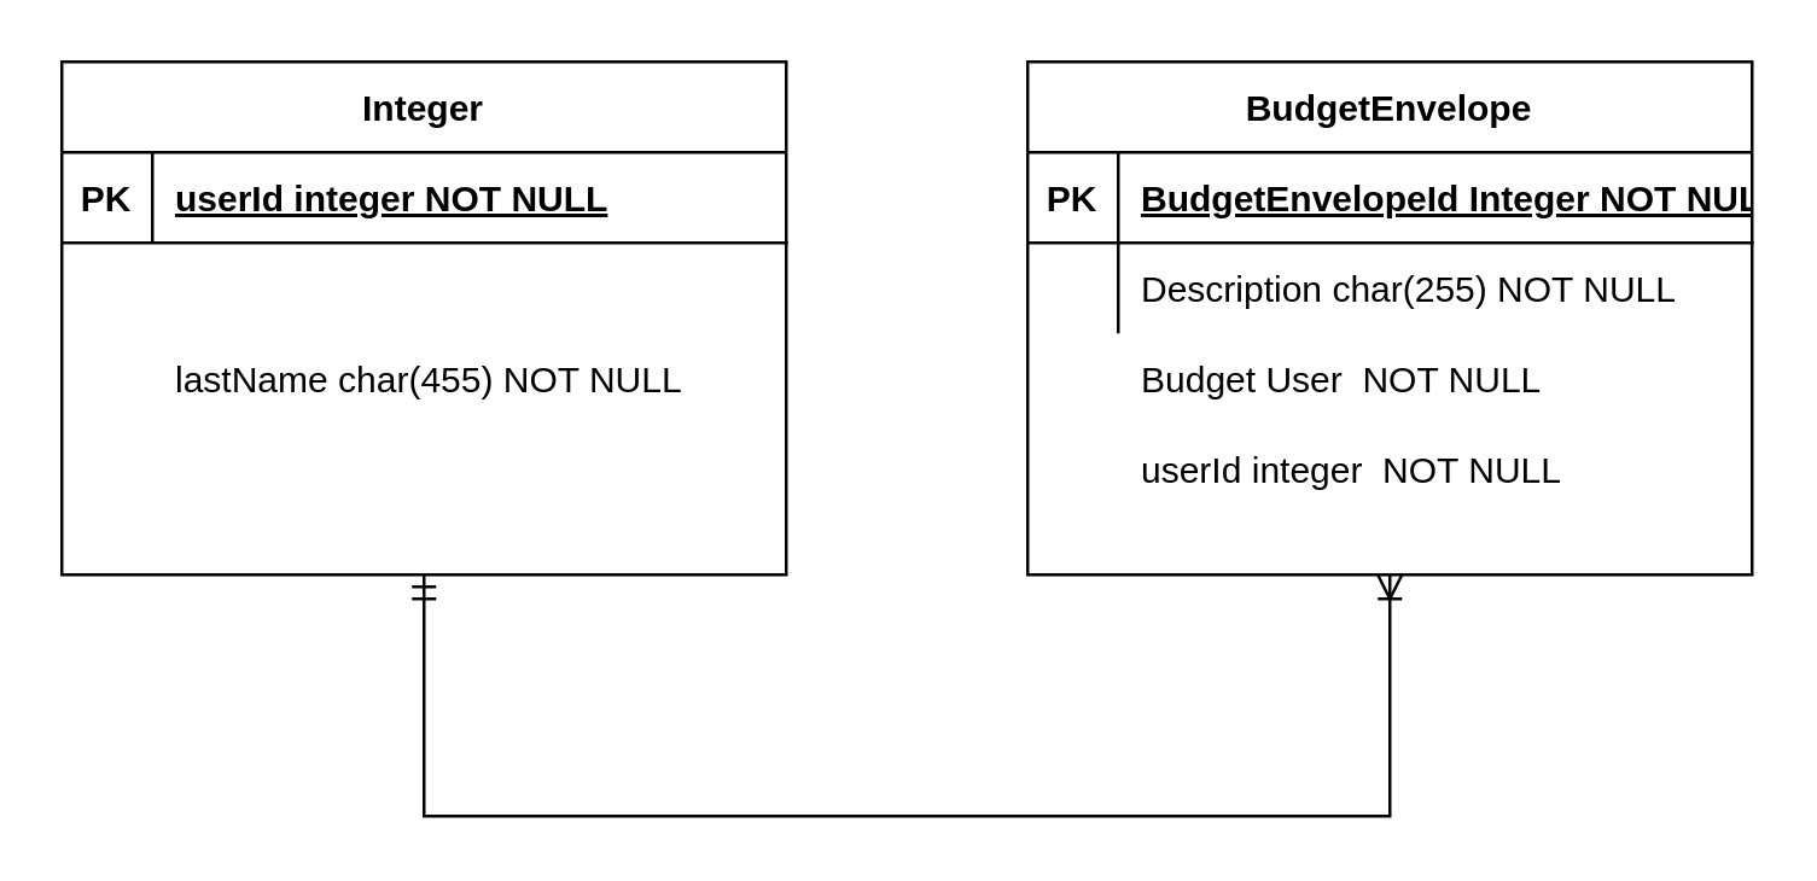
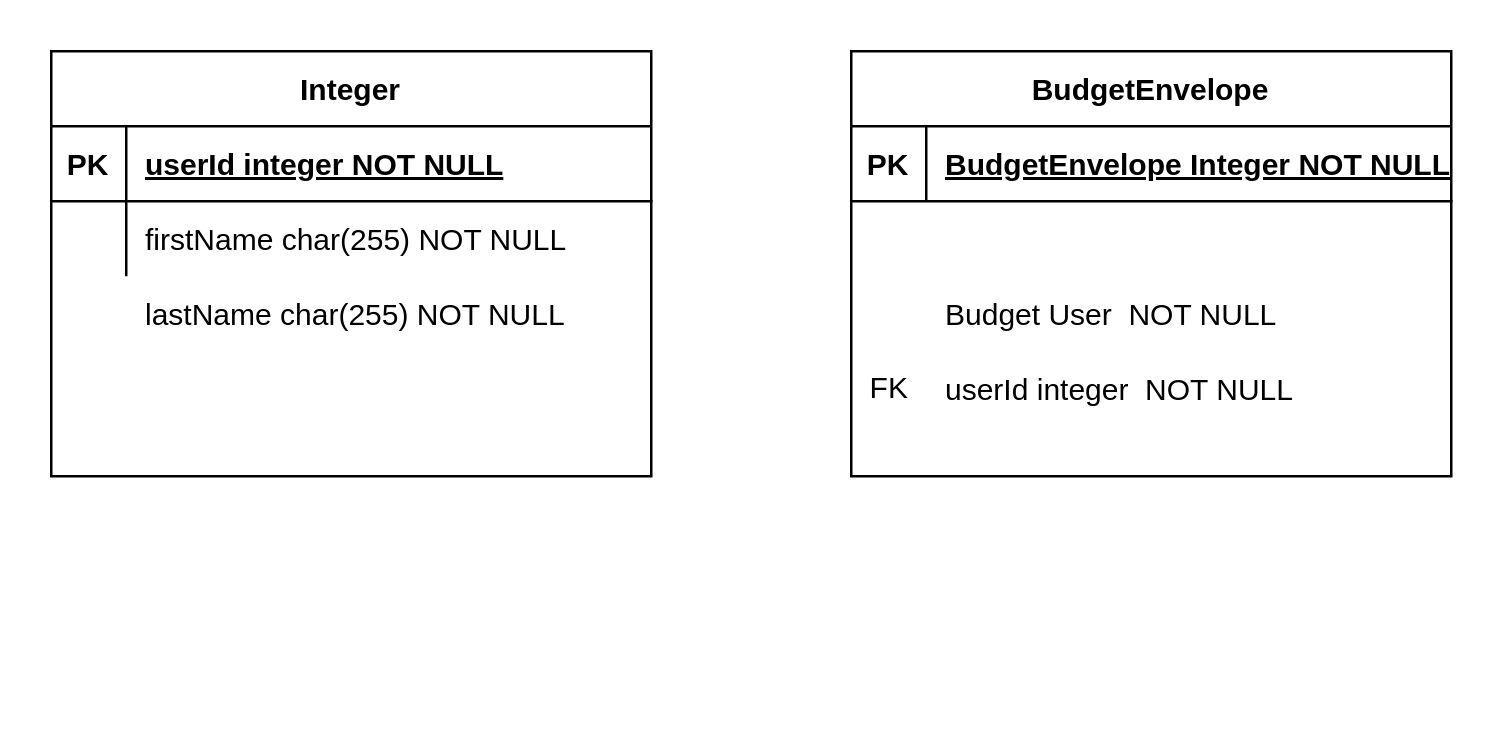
- <mxCell id="14" value="BudgetEnvelopeId Integer NOT NULL " style="shape=partialRectangle;overflow=hidden;connectable=0;fillColor=none;top=0;left=0;bottom=0;right=0;align=left;spacingLeft=6;fontStyle=5;" vertex="1" parent="12"><mxGeometry x="30" width="210" height="30" as="geometry" /></mxCell>
+ <mxCell id="14" value="BudgetEnvelope Integer NOT NULL " style="shape=partialRectangle;overflow=hidden;connectable=0;fillColor=none;top=0;left=0;bottom=0;right=0;align=left;spacingLeft=6;fontStyle=5;" vertex="1" parent="12"><mxGeometry x="30" width="210" height="30" as="geometry" /></mxCell>
+ <mxCell id="9" value="firstName char(255) NOT NULL" style="shape=partialRectangle;overflow=hidden;connectable=0;fillColor=none;top=0;left=0;bottom=0;right=0;align=left;spacingLeft=6;" parent="7" vertex="1"><mxGeometry x="30" width="210" height="30" as="geometry" /></mxCell>
- <mxCell id="17" value="Description char(255) NOT NULL" style="shape=partialRectangle;overflow=hidden;connectable=0;fillColor=none;top=0;left=0;bottom=0;right=0;align=left;spacingLeft=6;" vertex="1" parent="15"><mxGeometry x="30" width="210" height="30" as="geometry" /></mxCell>
- <mxCell id="10" value="lastName char(455) NOT NULL" style="shape=partialRectangle;overflow=hidden;connectable=0;fillColor=none;top=0;left=0;bottom=0;right=0;align=left;spacingLeft=6;" vertex="1" parent="1"><mxGeometry x="50" y="110" width="350" height="30" as="geometry" /></mxCell>
+ <mxCell id="10" value="lastName char(255) NOT NULL" style="shape=partialRectangle;overflow=hidden;connectable=0;fillColor=none;top=0;left=0;bottom=0;right=0;align=left;spacingLeft=6;" vertex="1" parent="1"><mxGeometry x="50" y="110" width="350" height="30" as="geometry" /></mxCell>
+ <mxCell id="20" value="FK" style="text;html=1;align=center;verticalAlign=middle;resizable=0;points=[];autosize=1;" vertex="1" parent="1"><mxGeometry x="340" y="145" width="30" height="20" as="geometry" /></mxCell>
- <mxCell id="2" value="" style="edgeStyle=orthogonalEdgeStyle;rounded=0;orthogonalLoop=1;jettySize=auto;html=1;endArrow=ERoneToMany;endFill=0;startArrow=ERmandOne;startFill=0;" edge="1" parent="1" source="3" target="11"><mxGeometry relative="1" as="geometry"><Array as="points"><mxPoint x="140" y="270" /><mxPoint x="460" y="270" /></Array></mxGeometry></mxCell>
